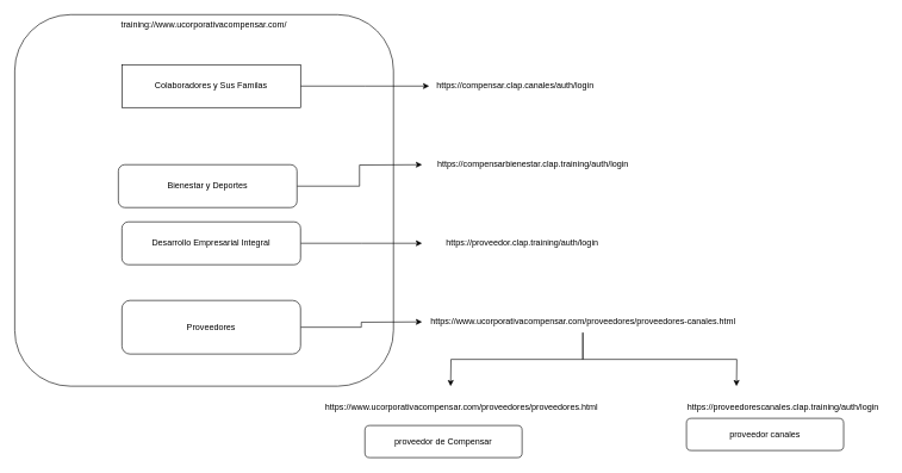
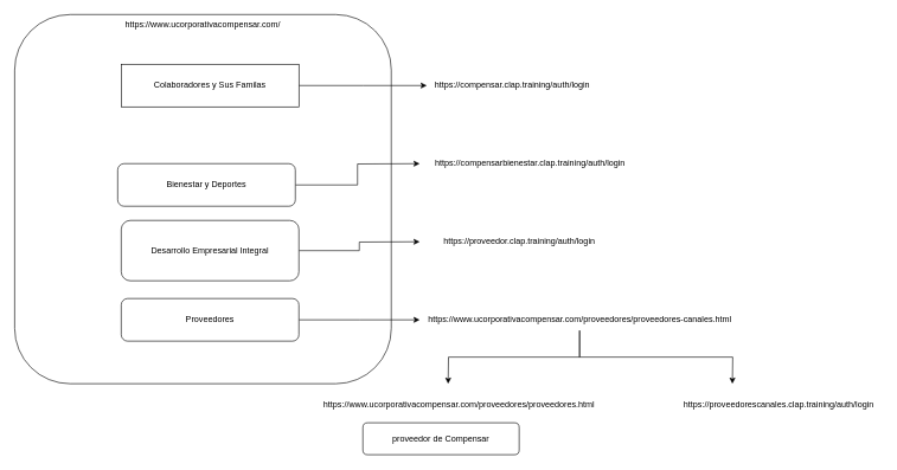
- <mxCell id="2" value="training://www.ucorporativacompensar.com/" style="rounded=1;whiteSpace=wrap;html=1;verticalAlign=top;" vertex="1" parent="1"><mxGeometry x="20" y="20" width="530" height="520" as="geometry" /></mxCell>
+ <mxCell id="2" value="https://www.ucorporativacompensar.com/" style="rounded=1;whiteSpace=wrap;html=1;verticalAlign=top;" vertex="1" parent="1"><mxGeometry x="20" y="20" width="530" height="520" as="geometry" /></mxCell>
- <mxCell id="11" value="https://compensar.clap.canales/auth/login" style="text;html=1;align=center;verticalAlign=middle;resizable=0;points=[];autosize=1;strokeColor=none;fillColor=none;" vertex="1" parent="1"><mxGeometry x="600" y="105" width="240" height="30" as="geometry" /></mxCell>
+ <mxCell id="11" value="https://compensar.clap.training/auth/login" style="text;html=1;align=center;verticalAlign=middle;resizable=0;points=[];autosize=1;strokeColor=none;fillColor=none;" vertex="1" parent="1"><mxGeometry x="600" y="105" width="240" height="30" as="geometry" /></mxCell>
- <mxCell id="8" value="Desarrollo Empresarial Integral" style="rounded=1;whiteSpace=wrap;html=1;" vertex="1" parent="1"><mxGeometry x="170" y="310" width="250" height="60" as="geometry" /></mxCell>
+ <mxCell id="8" value="Desarrollo Empresarial Integral" style="rounded=1;whiteSpace=wrap;html=1;" vertex="1" parent="1"><mxGeometry x="170" y="310" width="250" height="85" as="geometry" /></mxCell>
- <mxCell id="10" value="Proveedores" style="rounded=1;whiteSpace=wrap;html=1;" vertex="1" parent="1"><mxGeometry x="170" y="420" width="250" height="75" as="geometry" /></mxCell>
+ <mxCell id="10" value="Proveedores" style="rounded=1;whiteSpace=wrap;html=1;" vertex="1" parent="1"><mxGeometry x="170" y="420" width="250" height="60" as="geometry" /></mxCell>
- <mxCell id="20" value="proveedor canales" style="rounded=1;whiteSpace=wrap;html=1;" vertex="1" parent="1"><mxGeometry x="960" y="585" width="220" height="45" as="geometry" /></mxCell>
